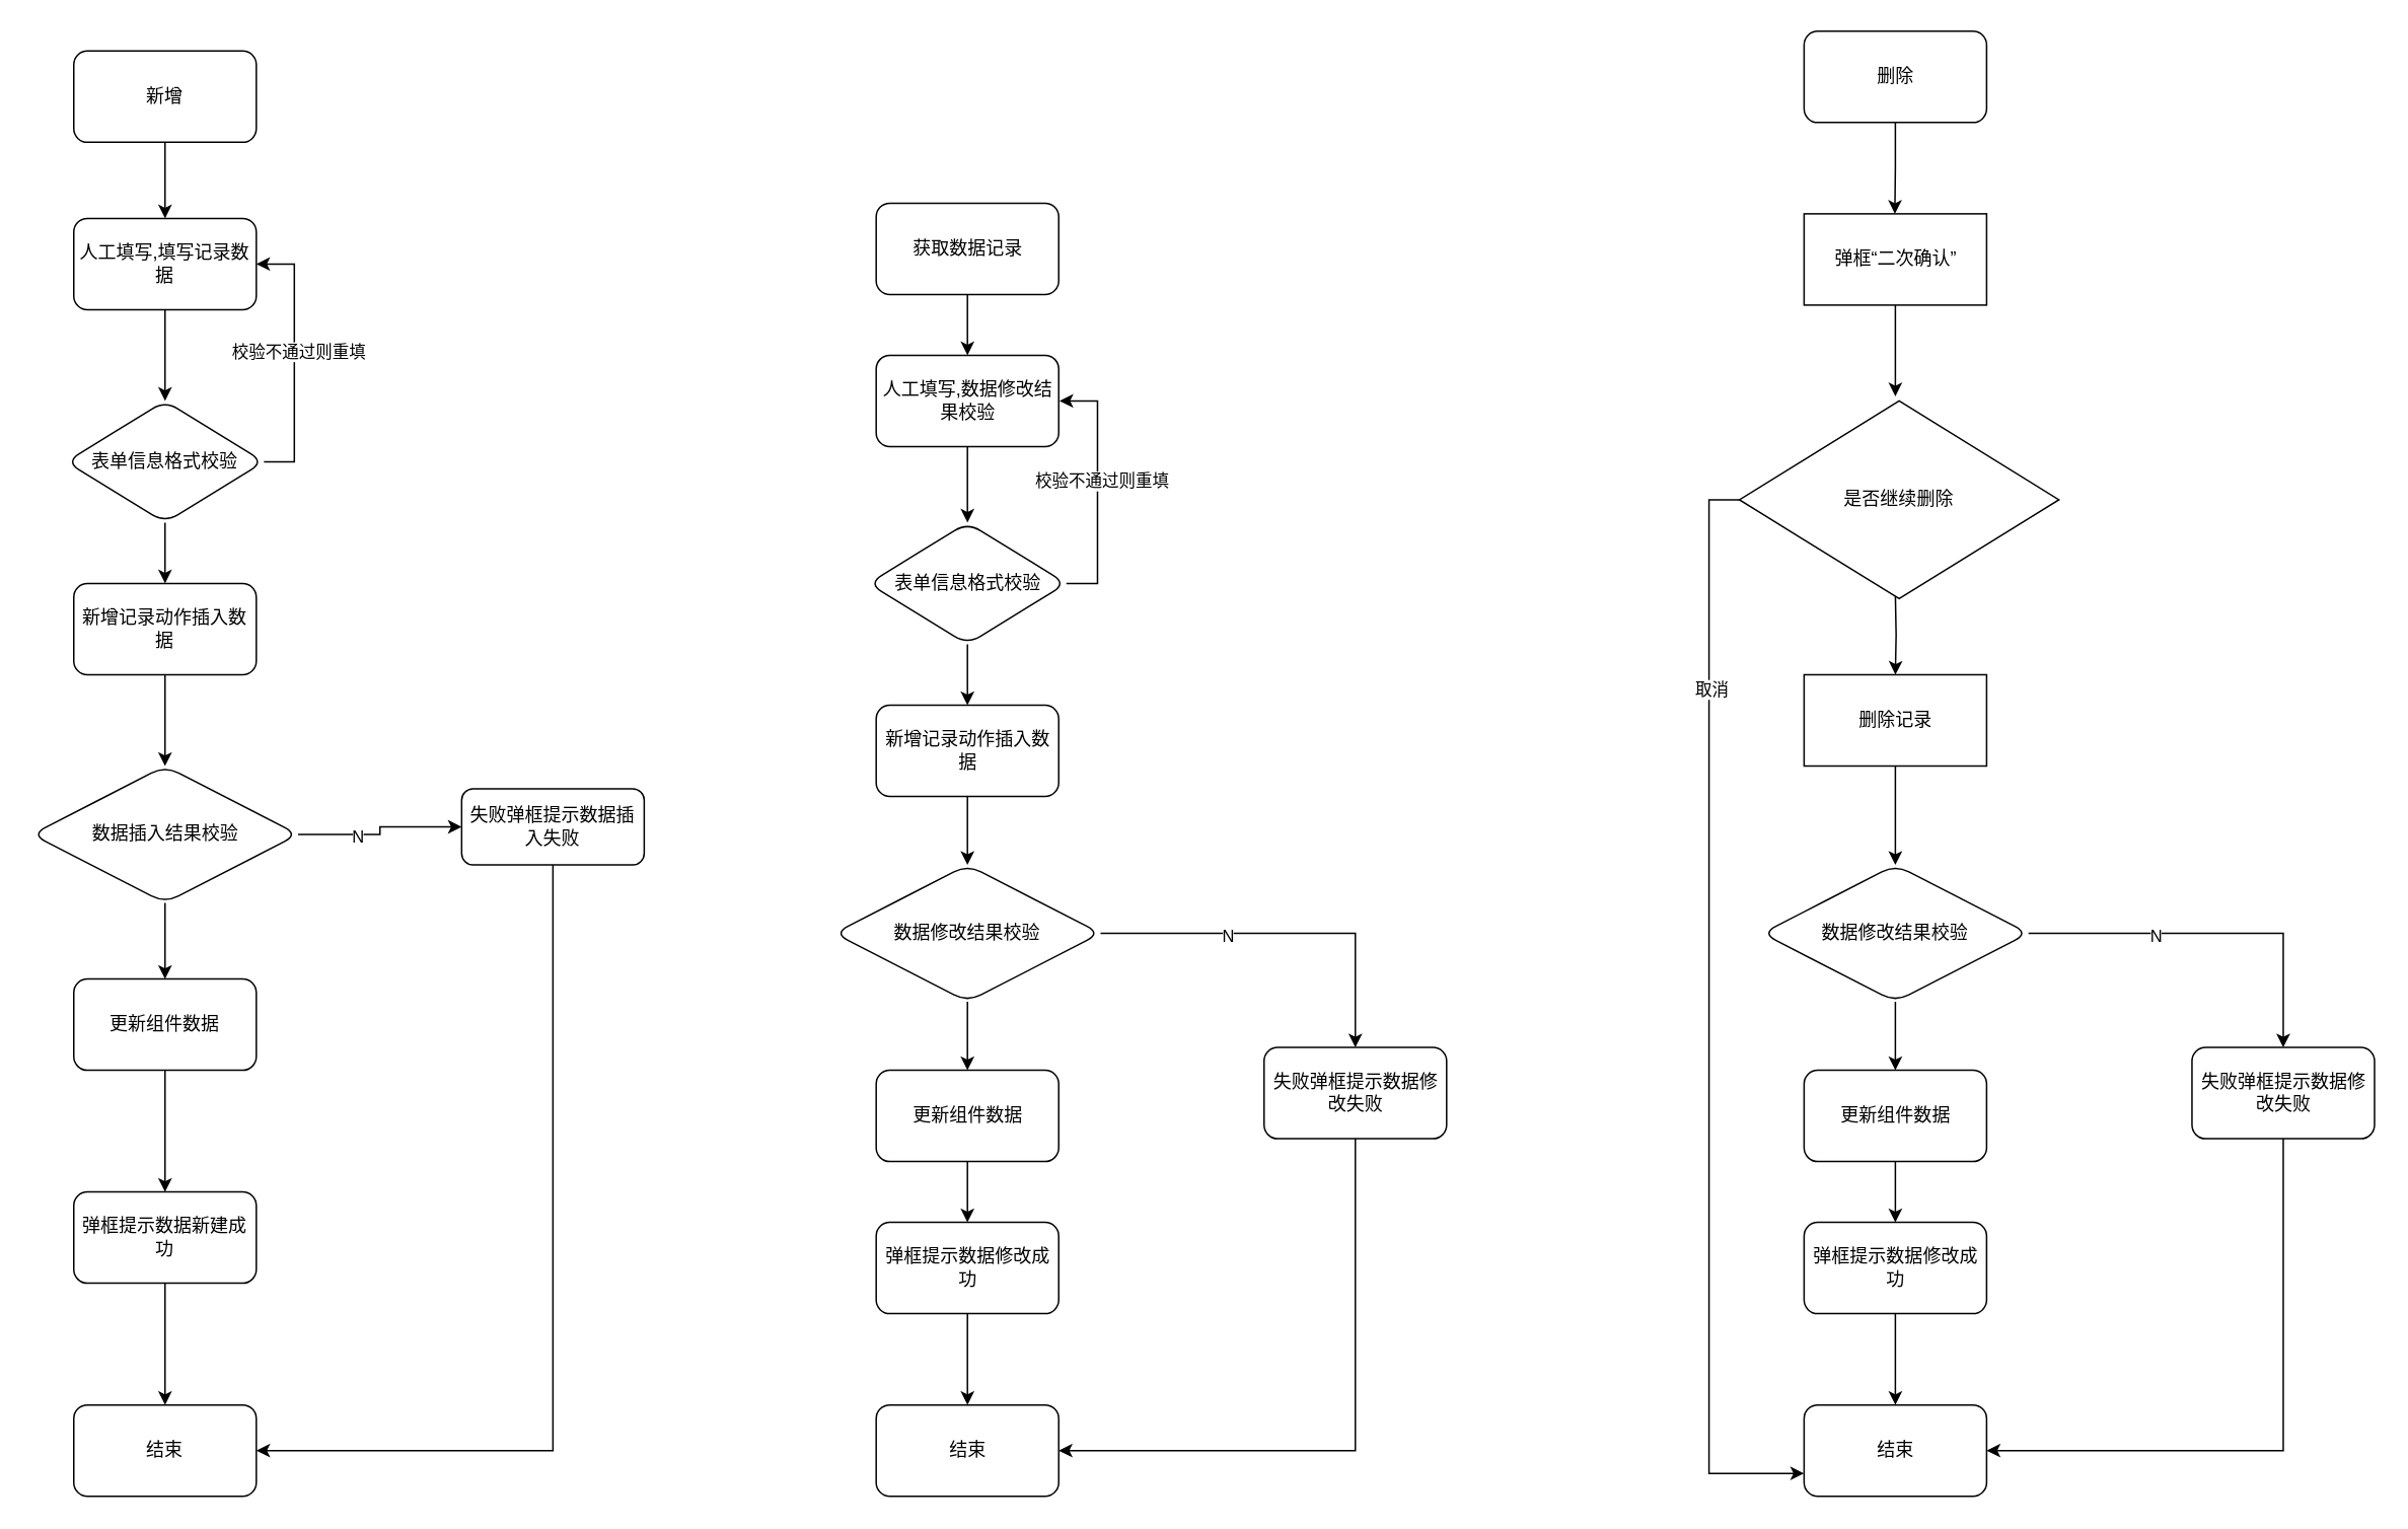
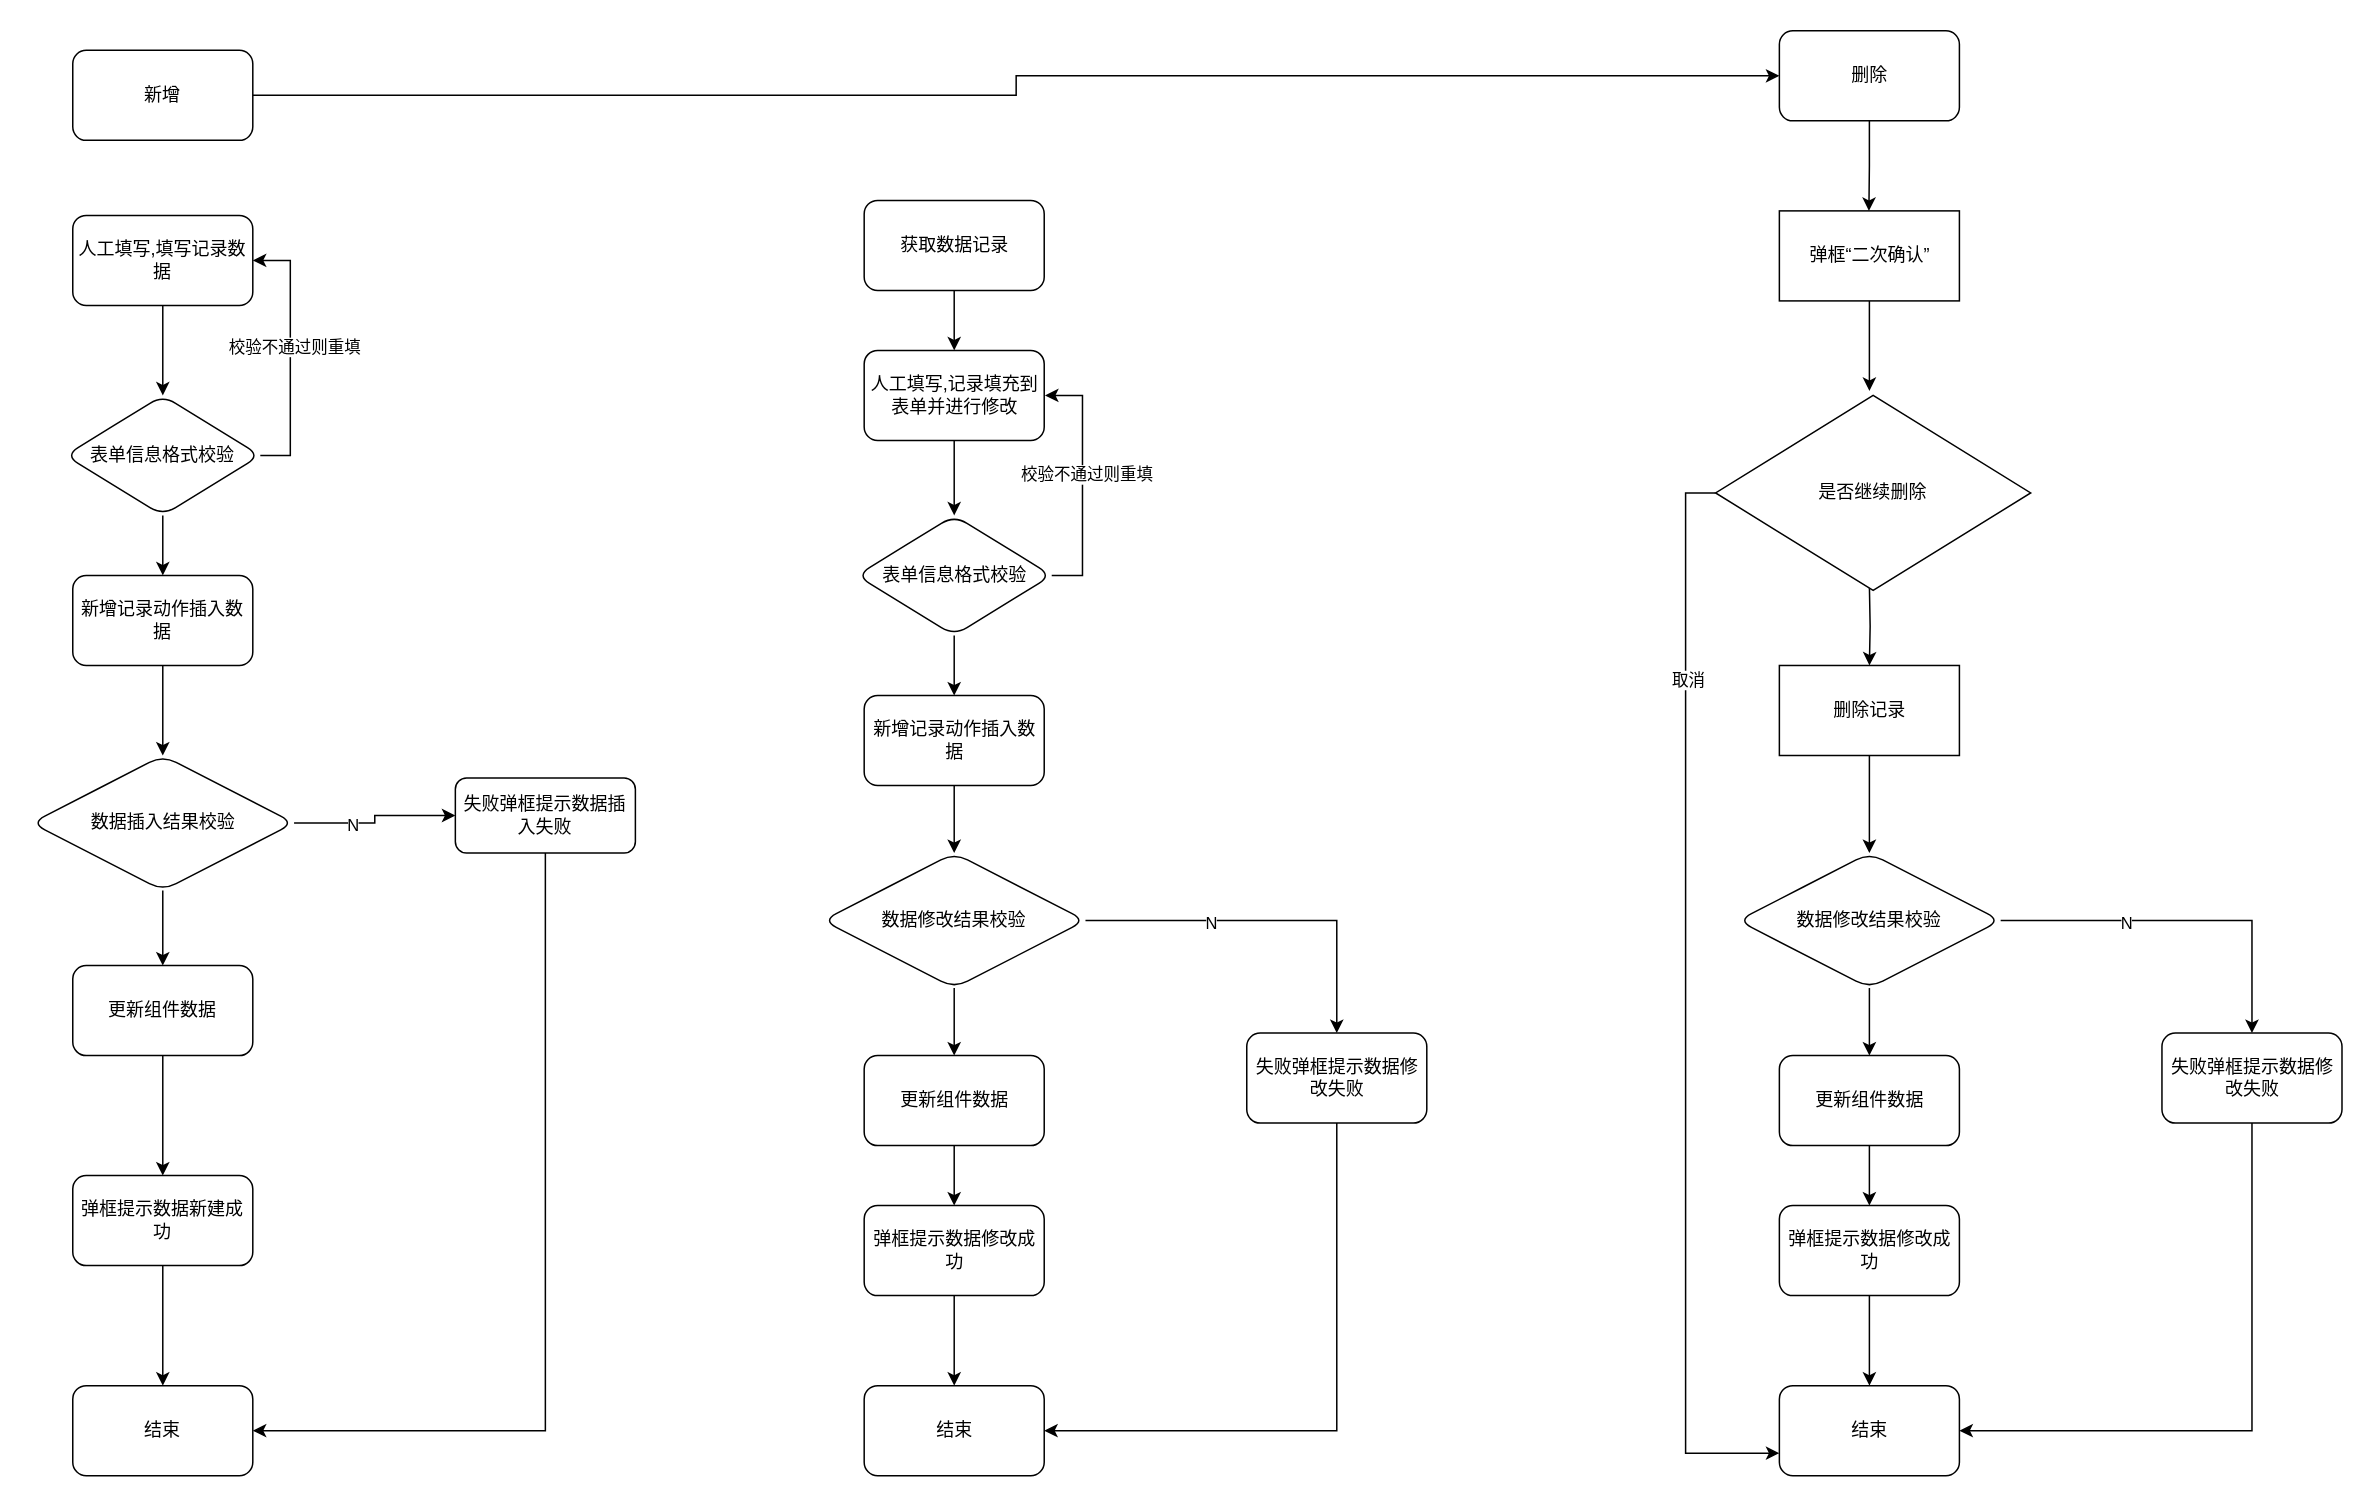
- <mxCell id="2" value="" style="edgeStyle=orthogonalEdgeStyle;rounded=0;orthogonalLoop=1;jettySize=auto;html=1;" edge="1" parent="1" source="3" target="5"><mxGeometry relative="1" as="geometry" /></mxCell>
+ <mxCell id="2" value="" style="edgeStyle=orthogonalEdgeStyle;rounded=0;orthogonalLoop=1;jettySize=auto;html=1;" edge="1" parent="1" source="3" target="45"><mxGeometry relative="1" as="geometry" /></mxCell>
- <mxCell id="24" value="人工填写,数据修改结果校验" style="whiteSpace=wrap;html=1;rounded=1;" vertex="1" parent="1"><mxGeometry x="575.5" y="233" width="120" height="60" as="geometry" /></mxCell>
+ <mxCell id="24" value="人工填写,记录填充到表单并进行修改" style="whiteSpace=wrap;html=1;rounded=1;" vertex="1" parent="1"><mxGeometry x="575.5" y="233" width="120" height="60" as="geometry" /></mxCell>
